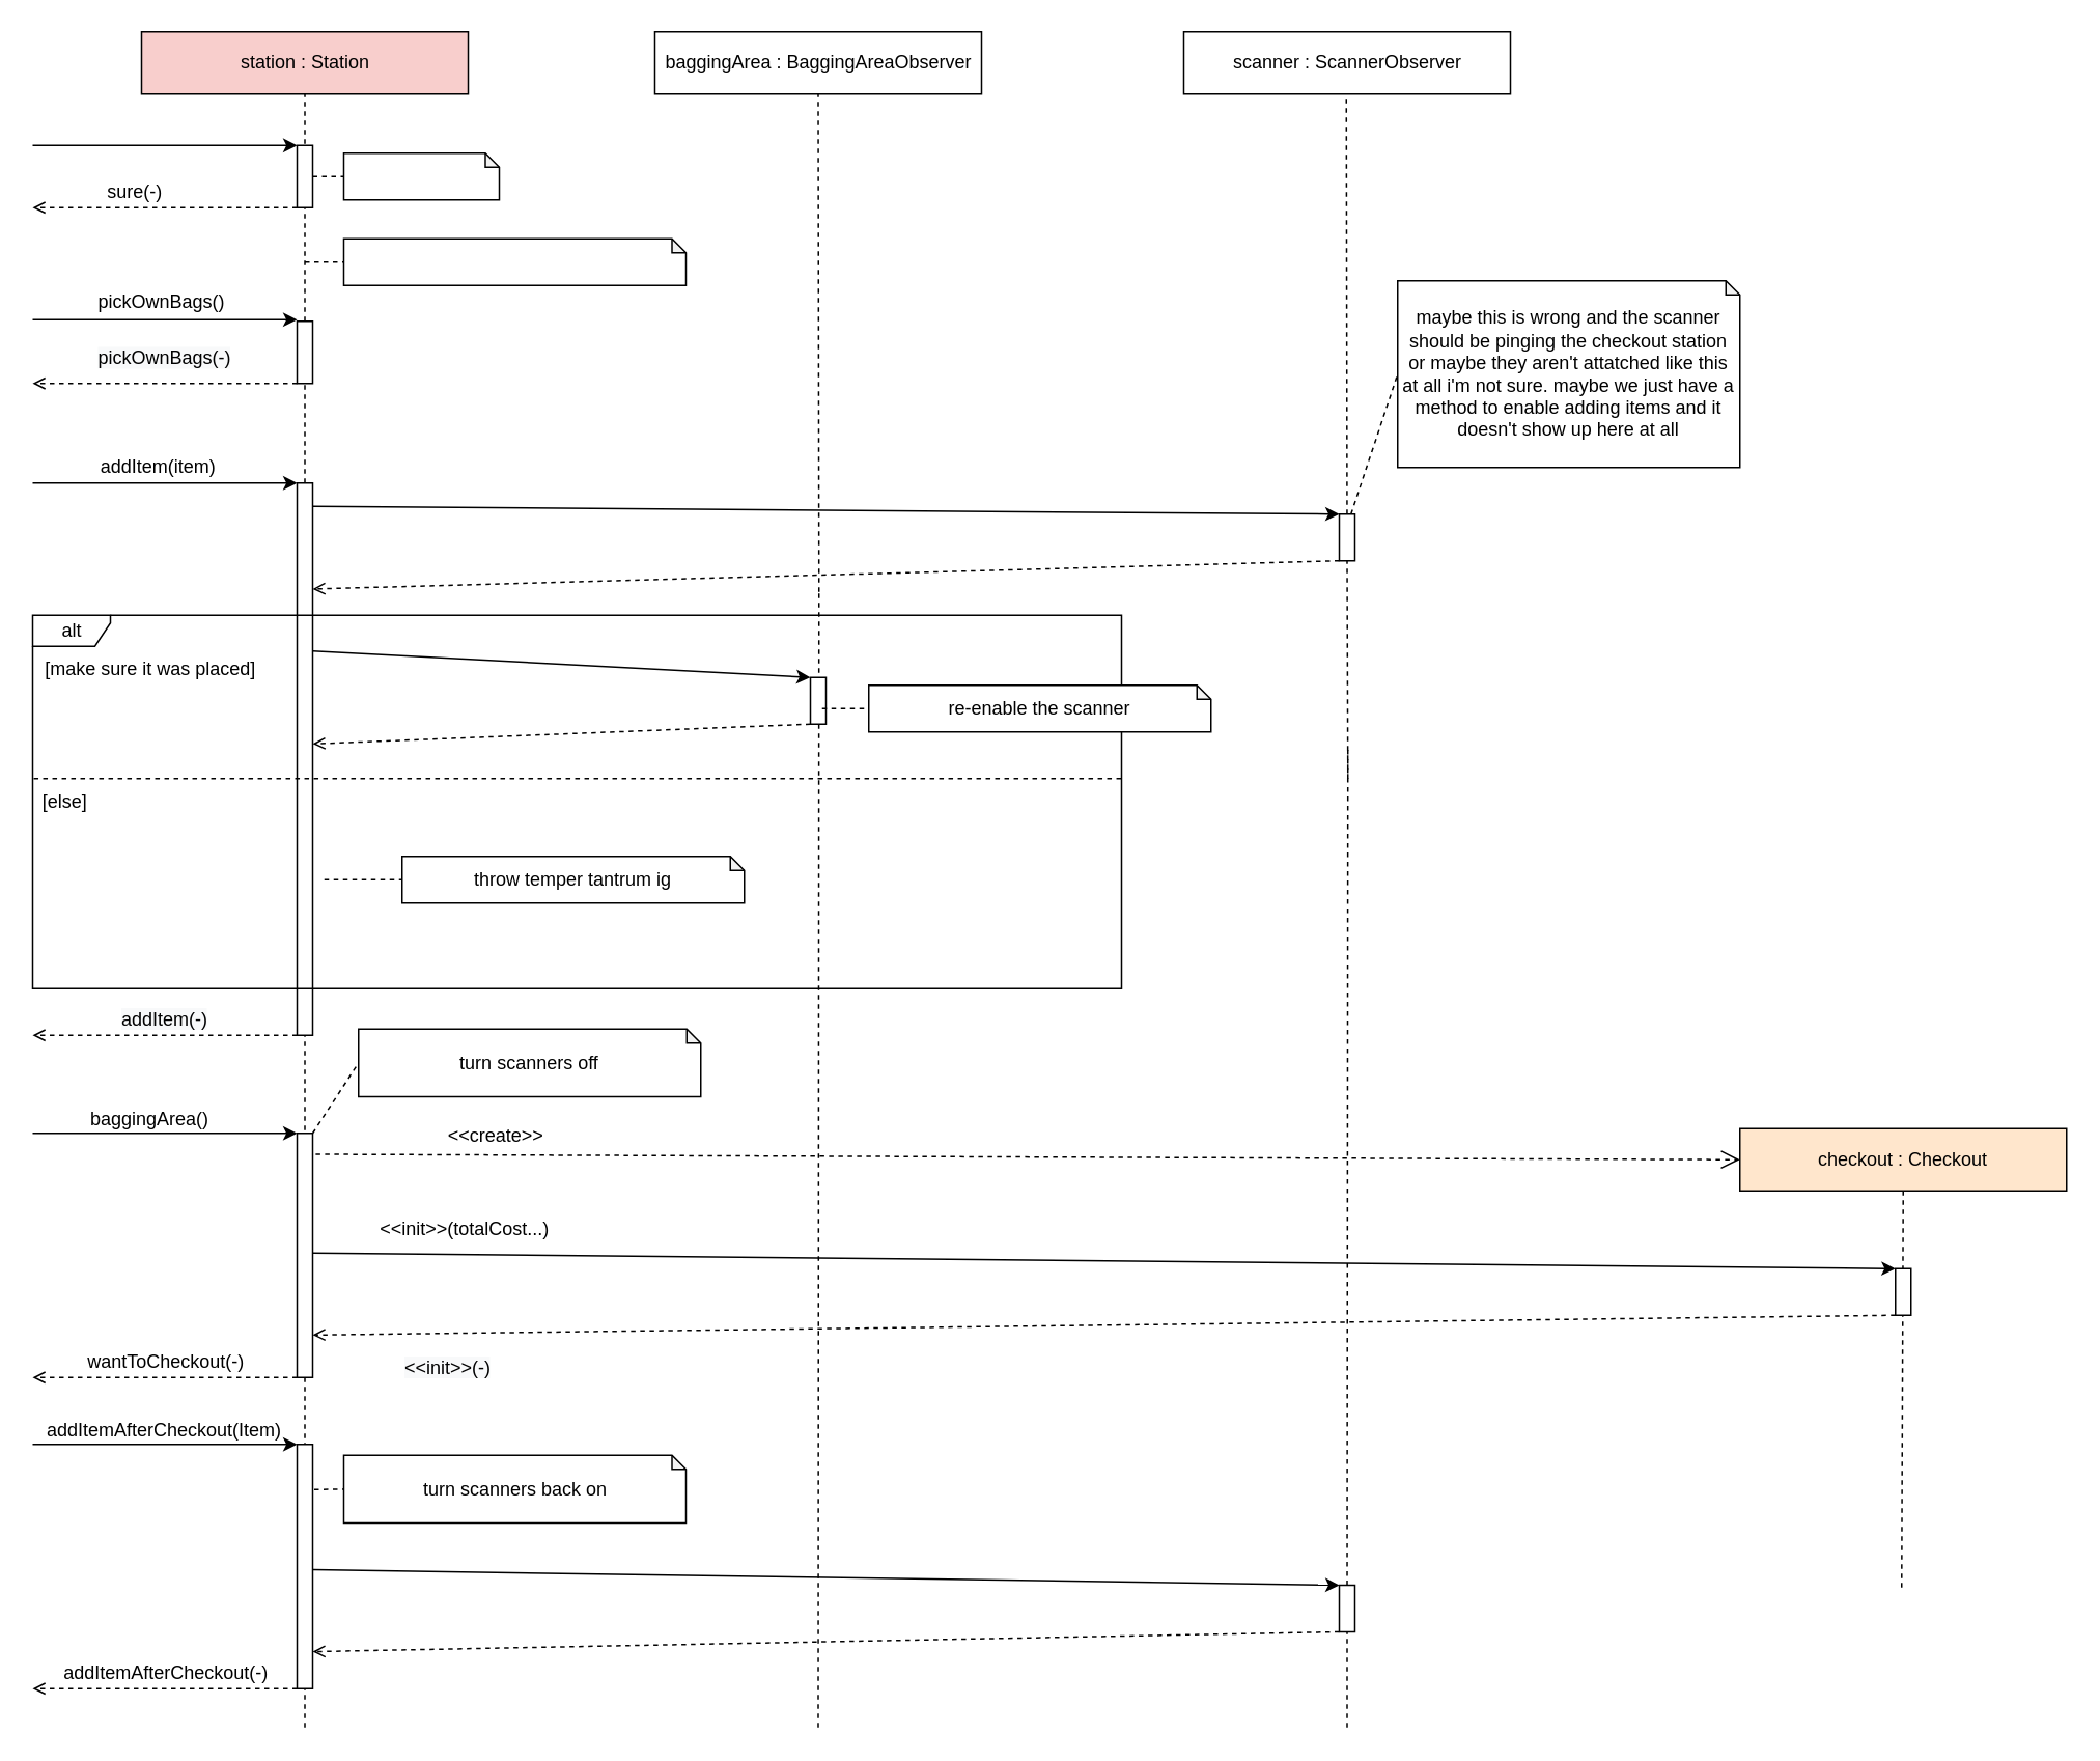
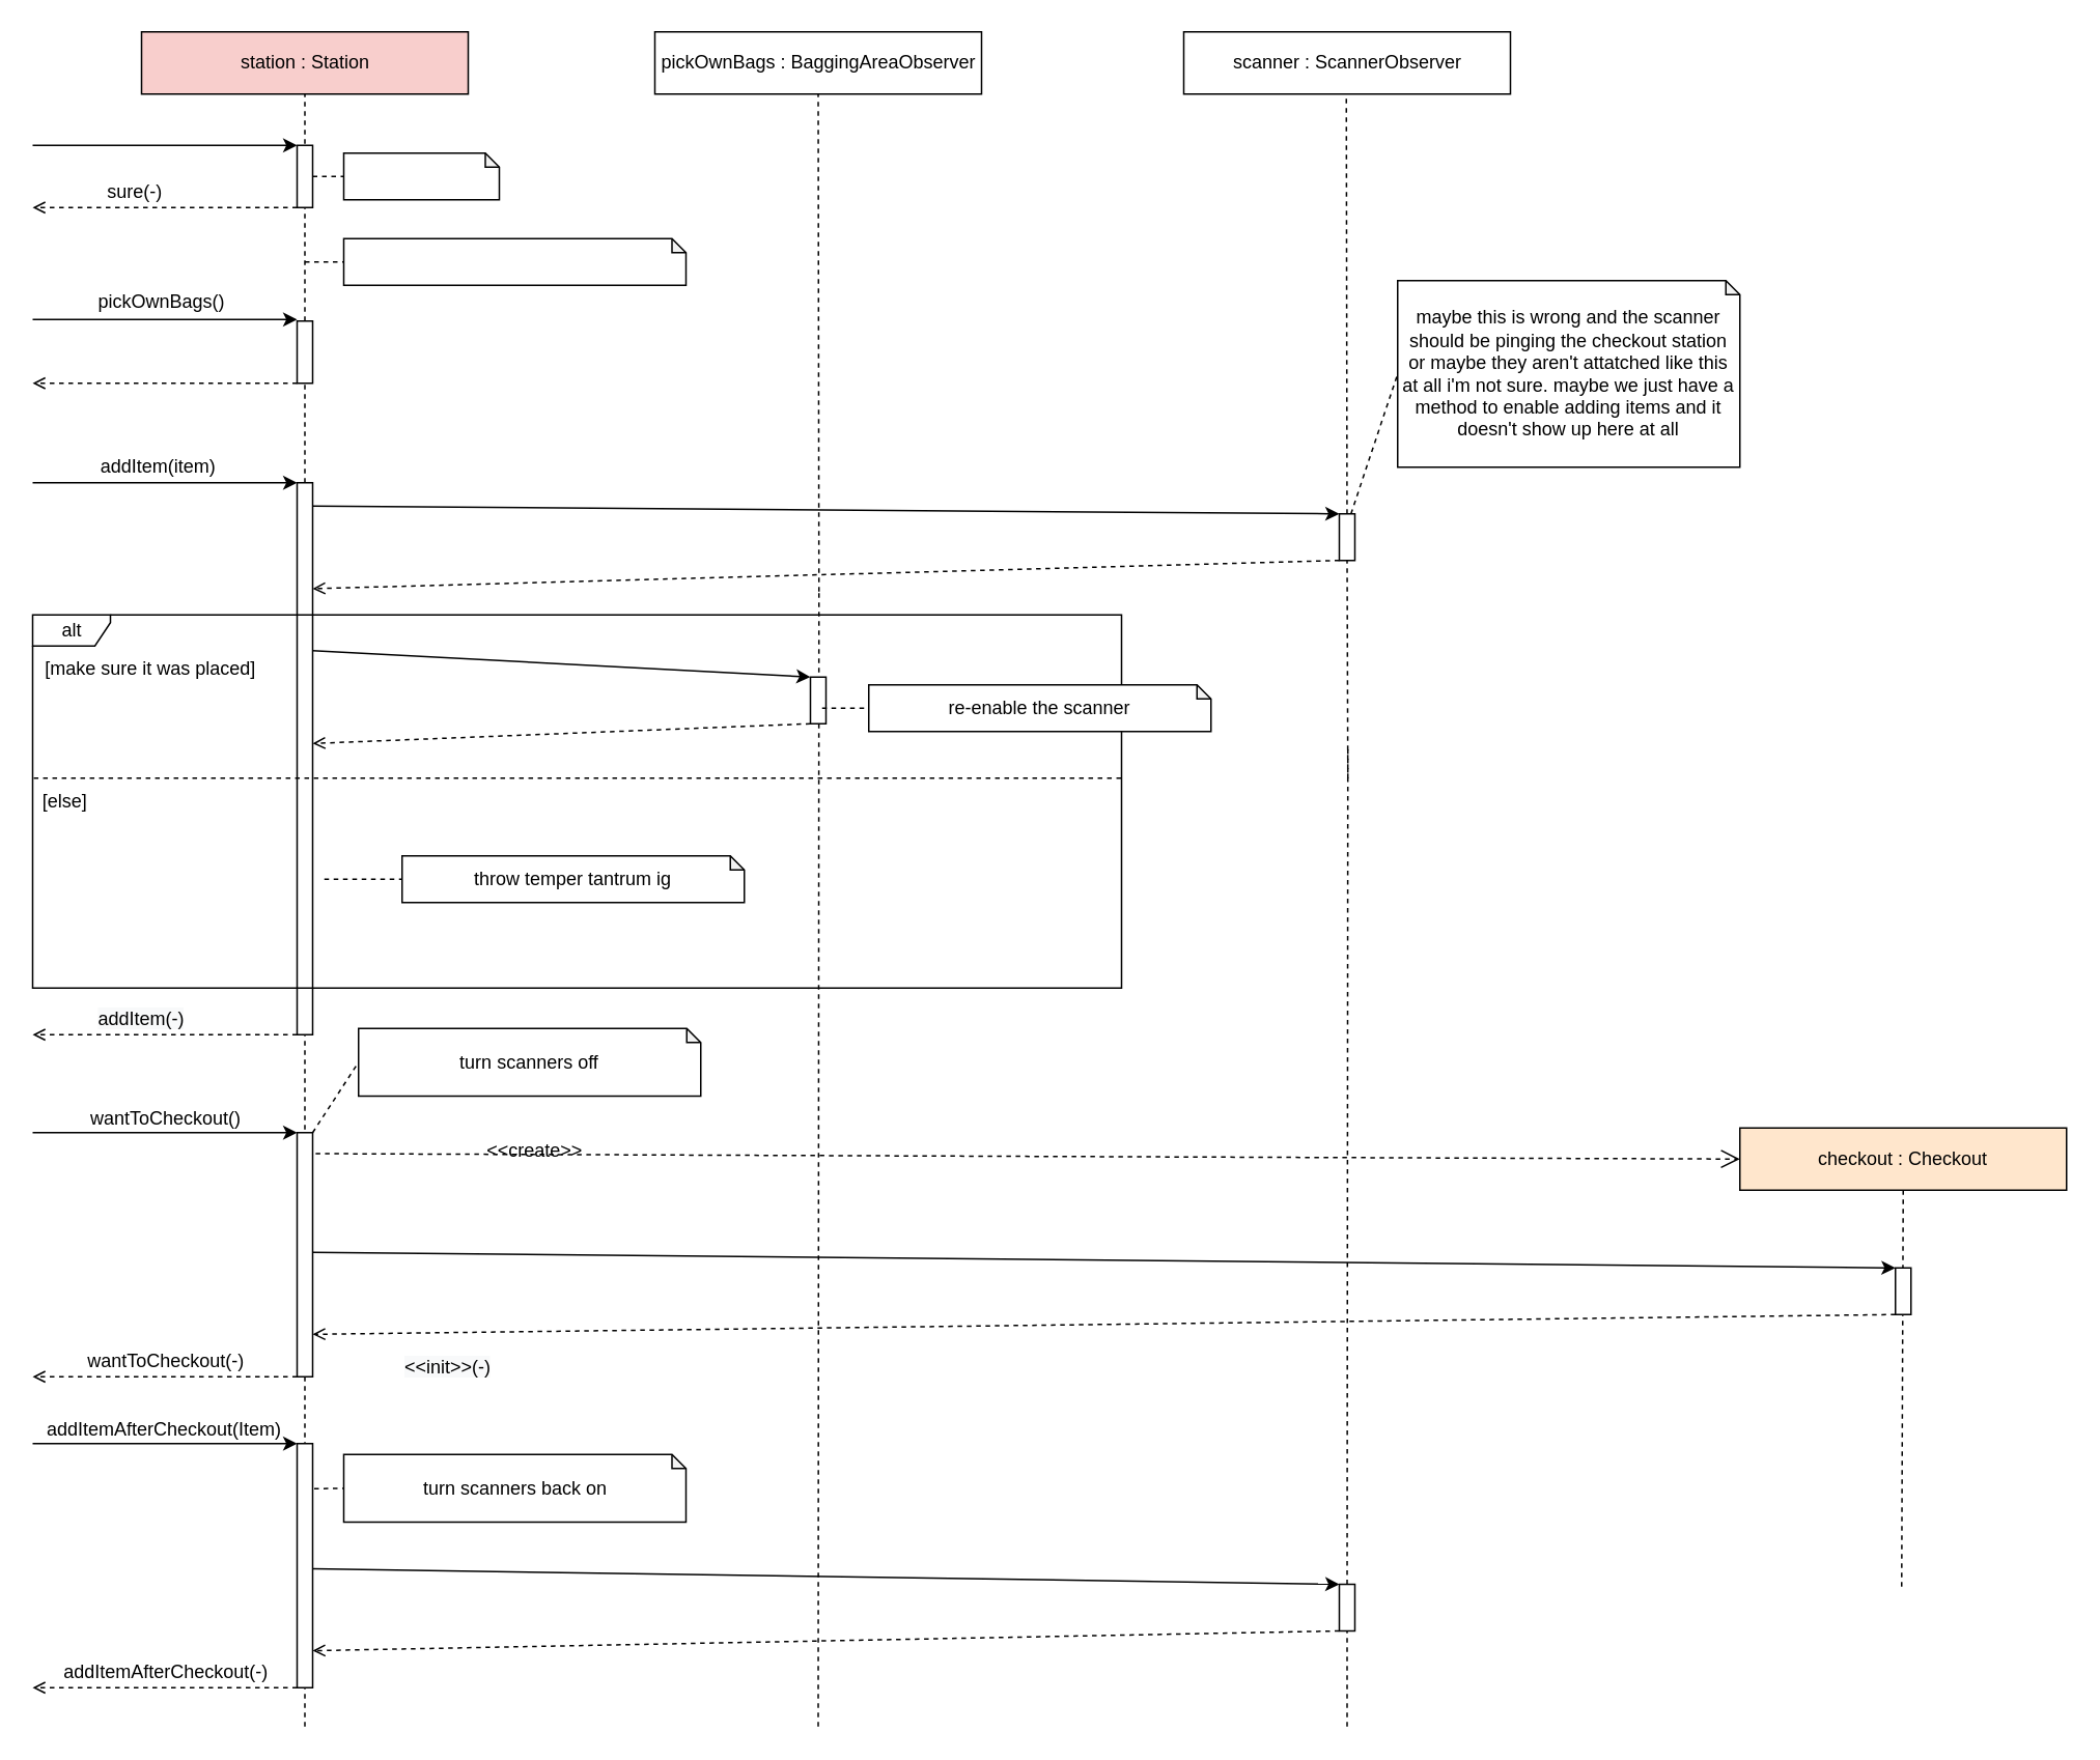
- <mxCell id="4" value="baggingArea : BaggingAreaObserver" style="rounded=0;whiteSpace=wrap;html=1;" vertex="1" parent="1"><mxGeometry x="420.5" y="20" width="210" height="40" as="geometry" /></mxCell>
+ <mxCell id="4" value="pickOwnBags : BaggingAreaObserver" style="rounded=0;whiteSpace=wrap;html=1;" vertex="1" parent="1"><mxGeometry x="420.5" y="20" width="210" height="40" as="geometry" /></mxCell>
- <mxCell id="56" value="&lt;span style=&quot;color: rgb(0 , 0 , 0) ; font-family: &amp;#34;helvetica&amp;#34; ; font-size: 12px ; font-style: normal ; font-weight: 400 ; letter-spacing: normal ; text-align: center ; text-indent: 0px ; text-transform: none ; word-spacing: 0px ; background-color: rgb(248 , 249 , 250) ; display: inline ; float: none&quot;&gt;&lt;span style=&quot;font-family: &amp;#34;helvetica&amp;#34; ; text-align: left&quot;&gt;pickOwnBags(-)&lt;/span&gt;&lt;/span&gt;" style="text;whiteSpace=wrap;html=1;" vertex="1" parent="1"><mxGeometry x="60.5" y="216" width="115" height="30" as="geometry" /></mxCell>
- <mxCell id="31" value="&lt;span style=&quot;color: rgb(0 , 0 , 0) ; font-family: &amp;#34;helvetica&amp;#34; ; font-size: 12px ; font-style: normal ; font-weight: 400 ; letter-spacing: normal ; text-align: center ; text-indent: 0px ; text-transform: none ; word-spacing: 0px ; background-color: rgb(248 , 249 , 250) ; display: inline ; float: none&quot;&gt;addItem(-)&lt;/span&gt;" style="text;whiteSpace=wrap;html=1;" vertex="1" parent="1"><mxGeometry x="75.5" y="641" width="50" height="20" as="geometry" /></mxCell>
+ <mxCell id="31" value="&lt;span style=&quot;color: rgb(0 , 0 , 0) ; font-family: &amp;#34;helvetica&amp;#34; ; font-size: 12px ; font-style: normal ; font-weight: 400 ; letter-spacing: normal ; text-align: center ; text-indent: 0px ; text-transform: none ; word-spacing: 0px ; background-color: rgb(248 , 249 , 250) ; display: inline ; float: none&quot;&gt;addItem(-)&lt;/span&gt;" style="text;whiteSpace=wrap;html=1;" vertex="1" parent="1"><mxGeometry x="60.5" y="641" width="50" height="20" as="geometry" /></mxCell>
- <mxCell id="33" value="baggingArea()" style="text;whiteSpace=wrap;html=1;" vertex="1" parent="1"><mxGeometry x="55.5" y="705" width="90" height="20" as="geometry" /></mxCell>
+ <mxCell id="33" value="wantToCheckout()" style="text;whiteSpace=wrap;html=1;" vertex="1" parent="1"><mxGeometry x="55.5" y="705" width="90" height="20" as="geometry" /></mxCell>
- <mxCell id="66" value="&amp;lt;&amp;lt;create&amp;gt;&amp;gt;" style="text;html=1;align=center;verticalAlign=middle;resizable=0;points=[];autosize=1;strokeColor=none;fillColor=none;" vertex="1" parent="1"><mxGeometry x="278" y="720" width="80" height="20" as="geometry" /></mxCell>
+ <mxCell id="66" value="&amp;lt;&amp;lt;create&amp;gt;&amp;gt;" style="text;html=1;align=center;verticalAlign=middle;resizable=0;points=[];autosize=1;strokeColor=none;fillColor=none;" vertex="1" parent="1"><mxGeometry x="303" y="730" width="80" height="20" as="geometry" /></mxCell>
- <mxCell id="67" value="&amp;lt;&amp;lt;init&amp;gt;&amp;gt;(totalCost...)" style="text;html=1;align=center;verticalAlign=middle;resizable=0;points=[];autosize=1;strokeColor=none;fillColor=none;" vertex="1" parent="1"><mxGeometry x="238" y="780" width="120" height="20" as="geometry" /></mxCell>
